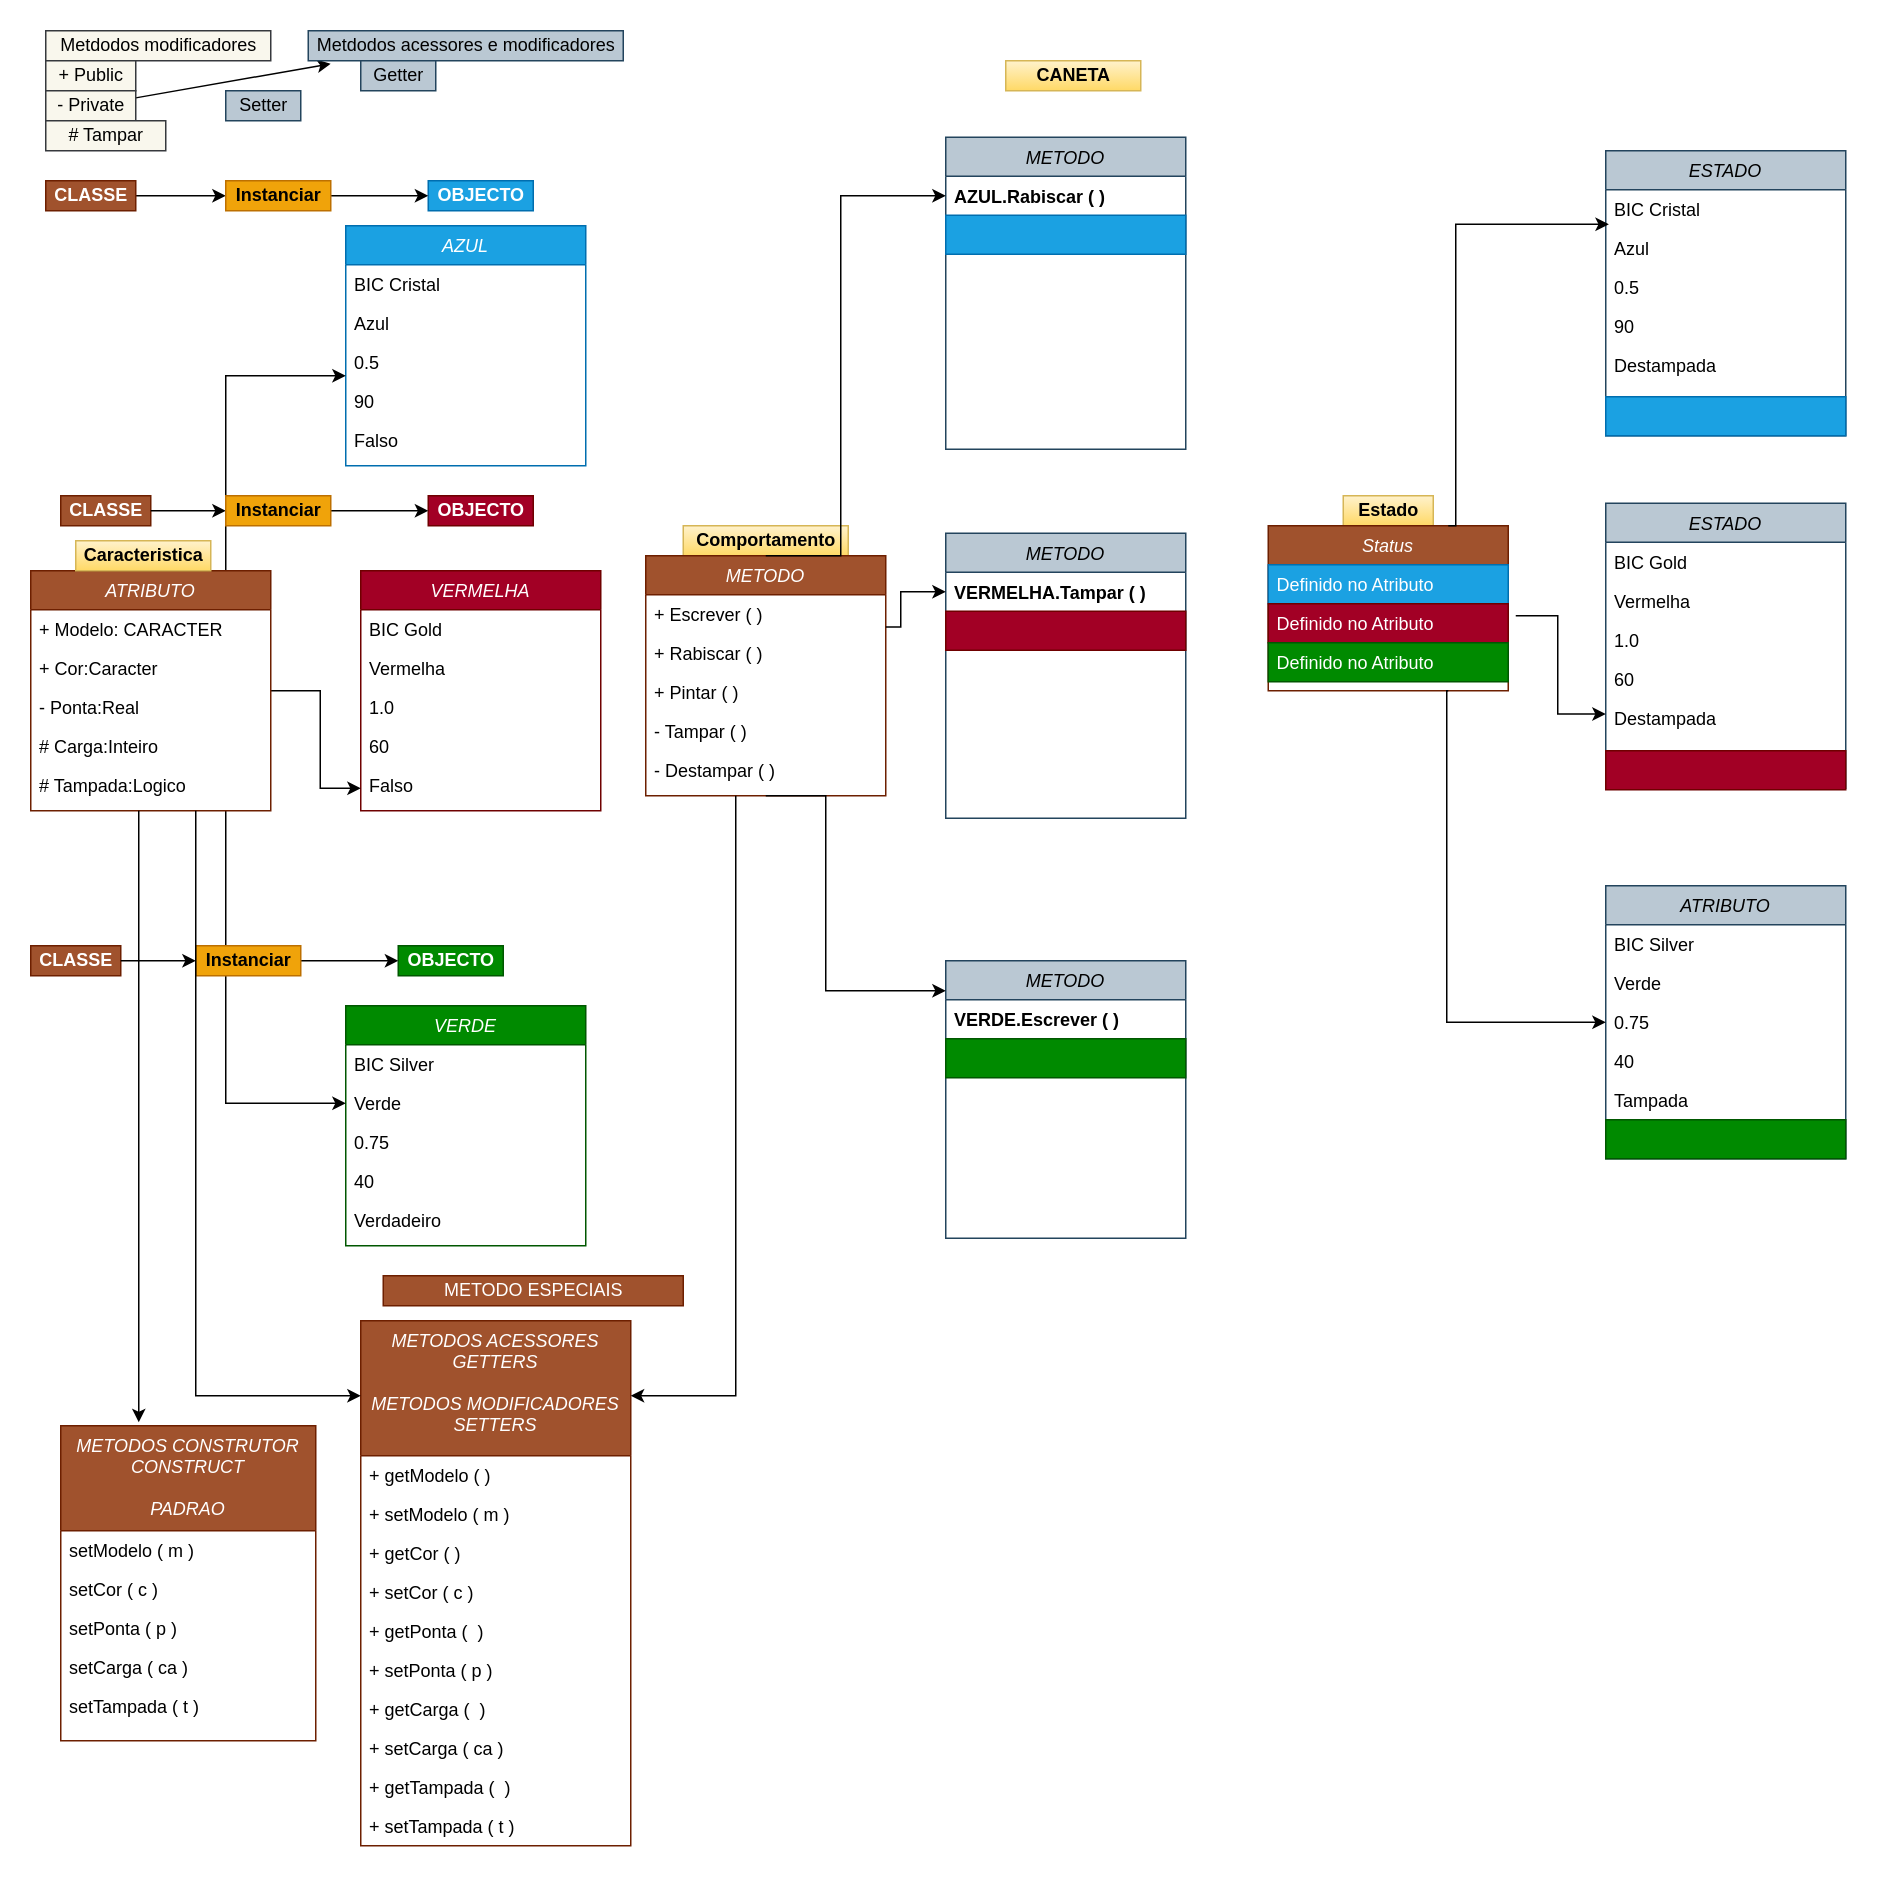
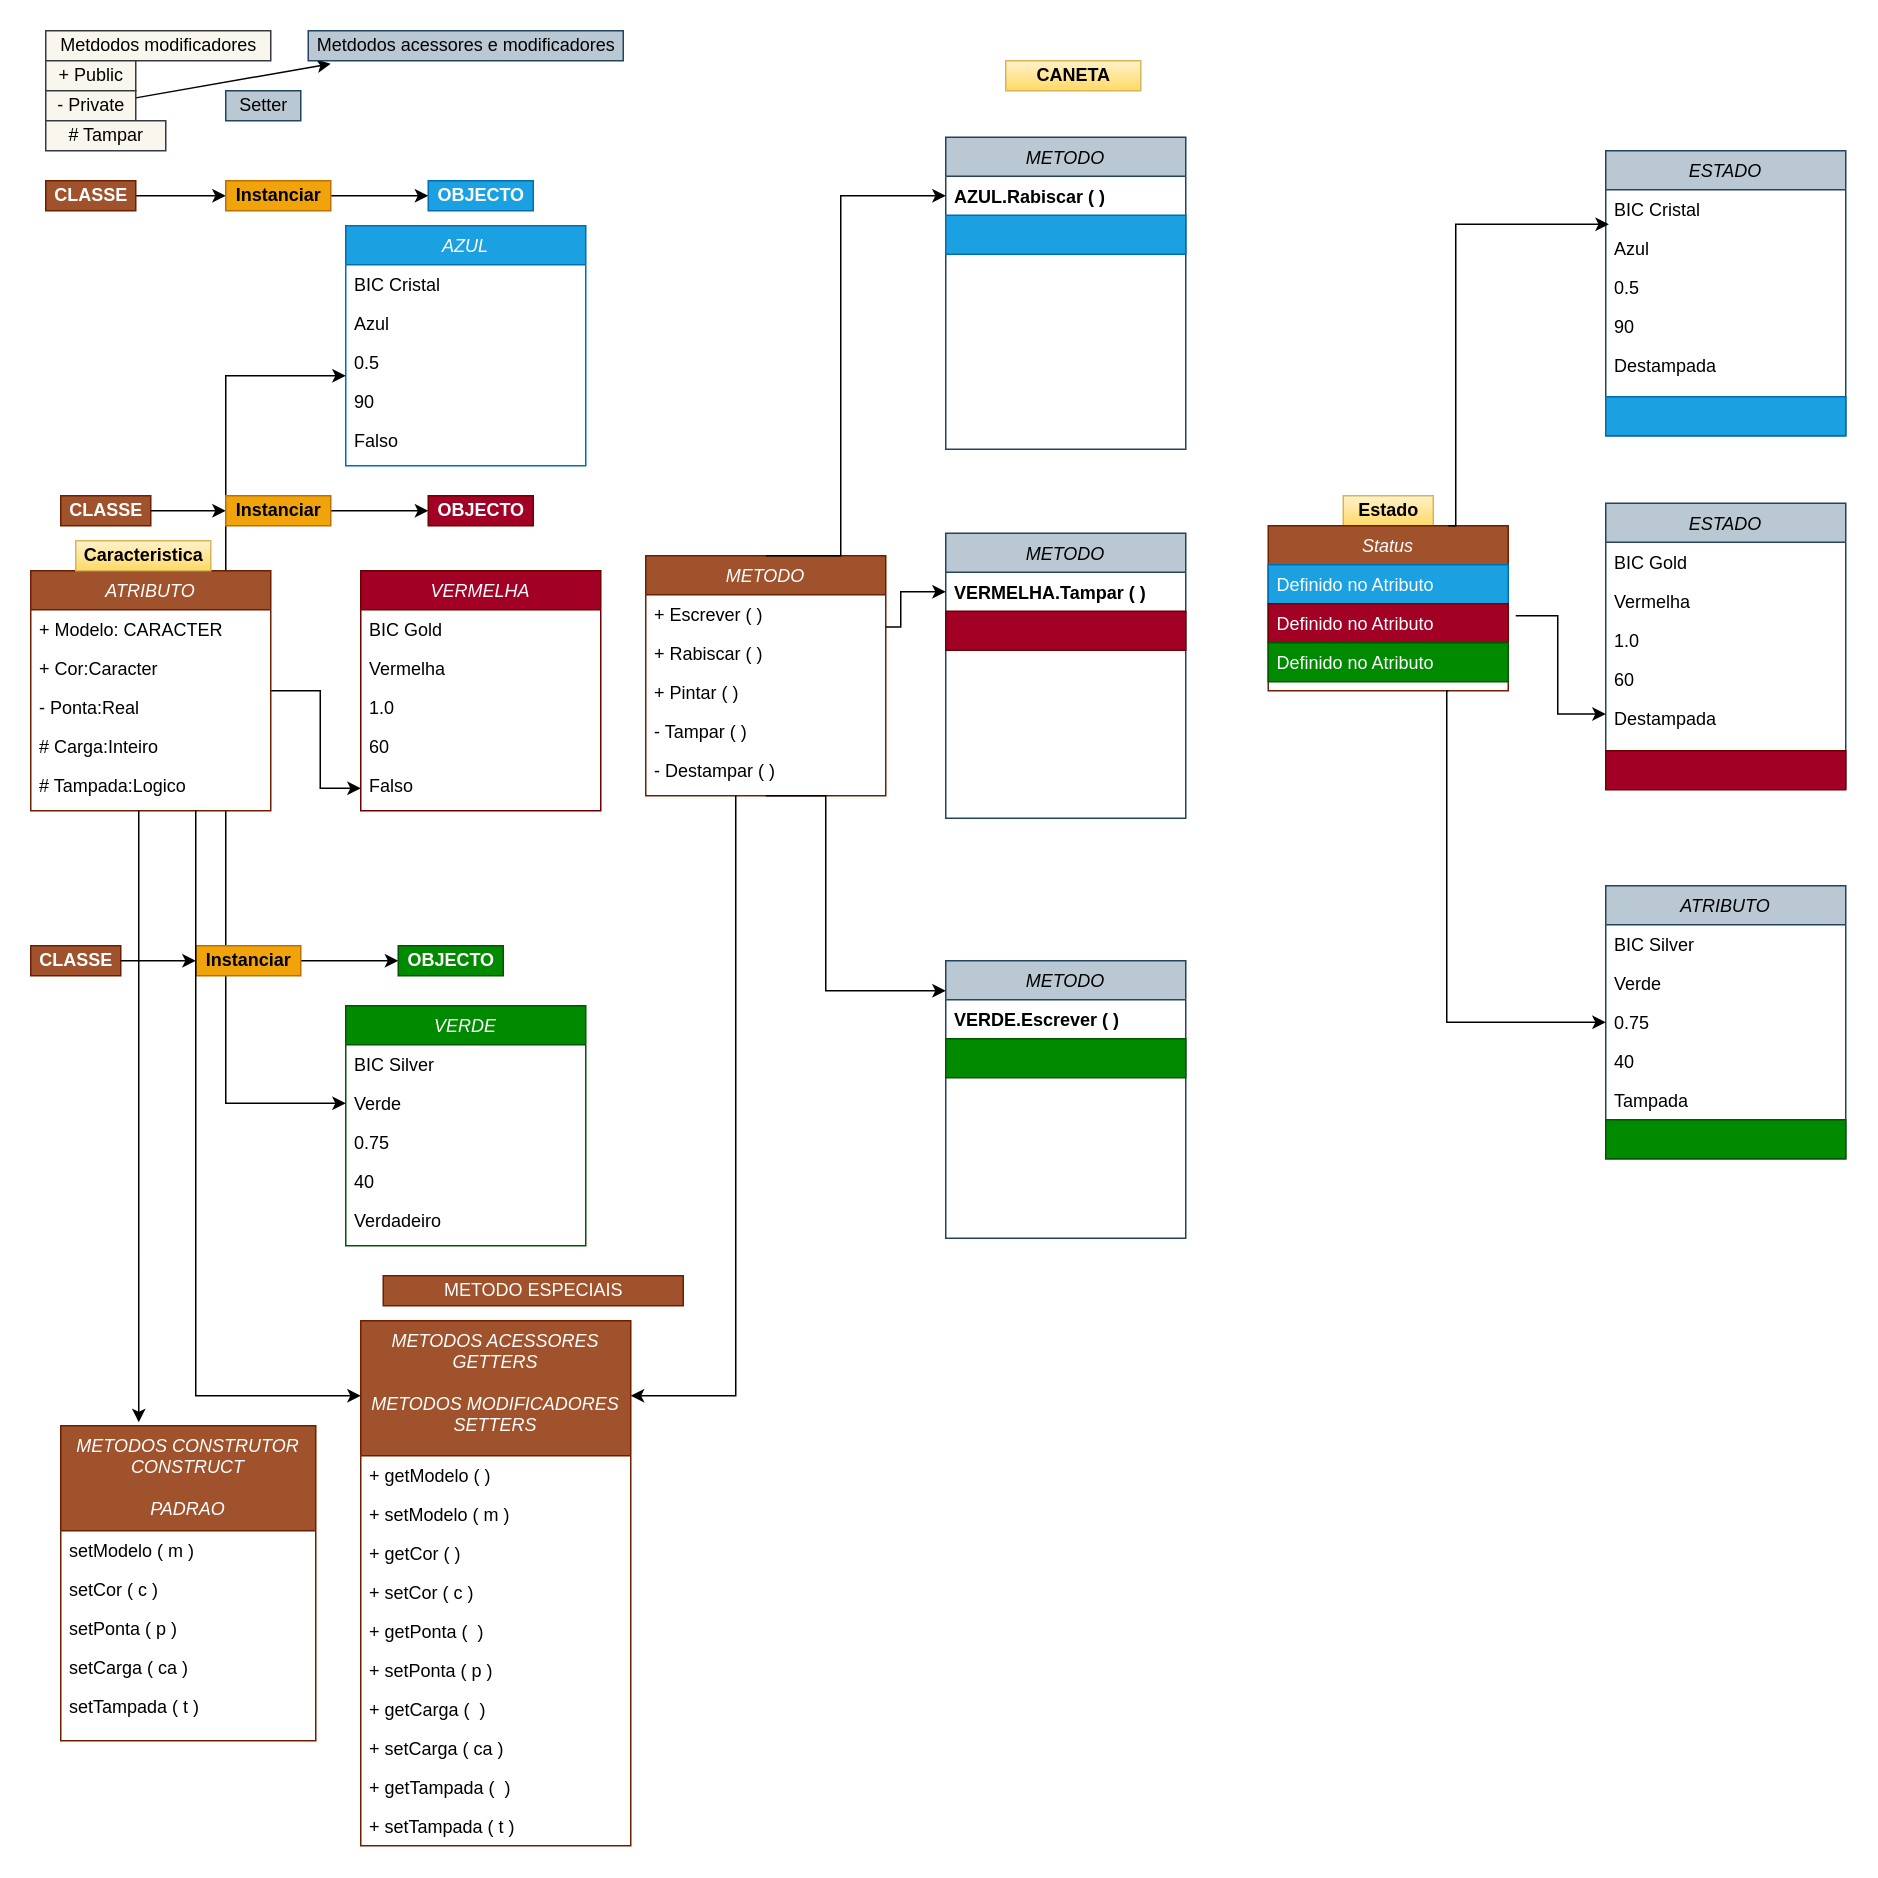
- <mxCell id="100" value="Getter" style="text;html=1;align=center;verticalAlign=middle;resizable=0;points=[];autosize=1;strokeColor=#23445d;fillColor=#bac8d3;" parent="1" vertex="1"><mxGeometry x="240" y="40" width="50" height="20" as="geometry" /></mxCell>
- <mxCell id="46" value="Comportamento" style="text;html=1;align=center;verticalAlign=middle;resizable=0;points=[];autosize=1;strokeColor=#d6b656;fontStyle=1;gradientColor=#ffd966;fillColor=#fff2cc;" parent="1" vertex="1"><mxGeometry x="455" y="350" width="110" height="20" as="geometry" /></mxCell>
